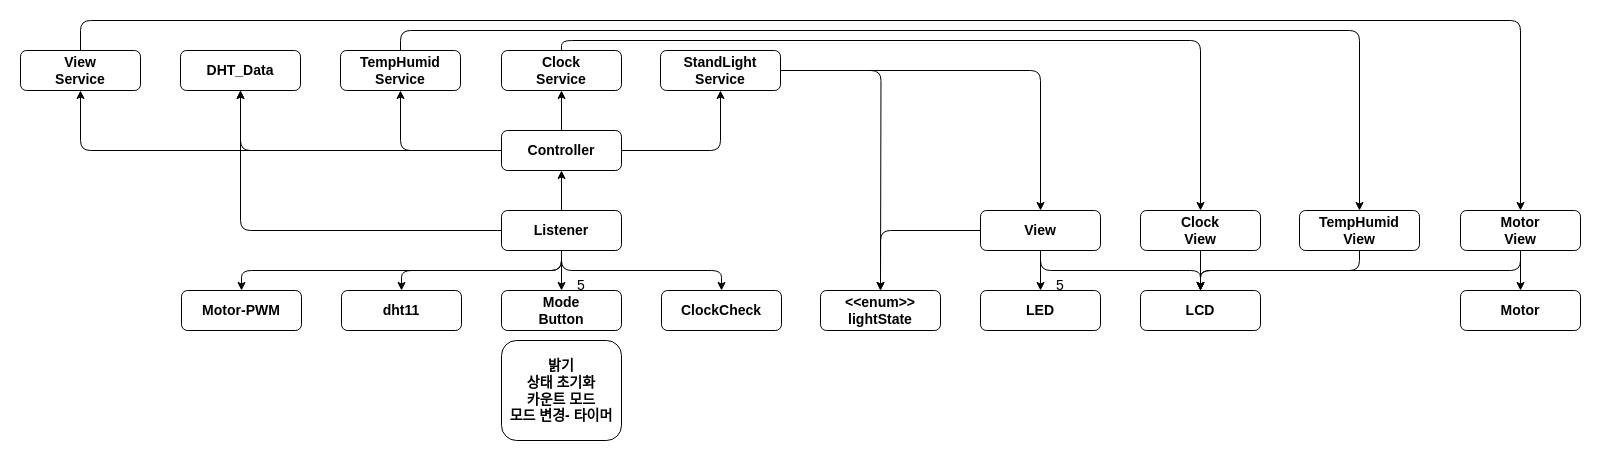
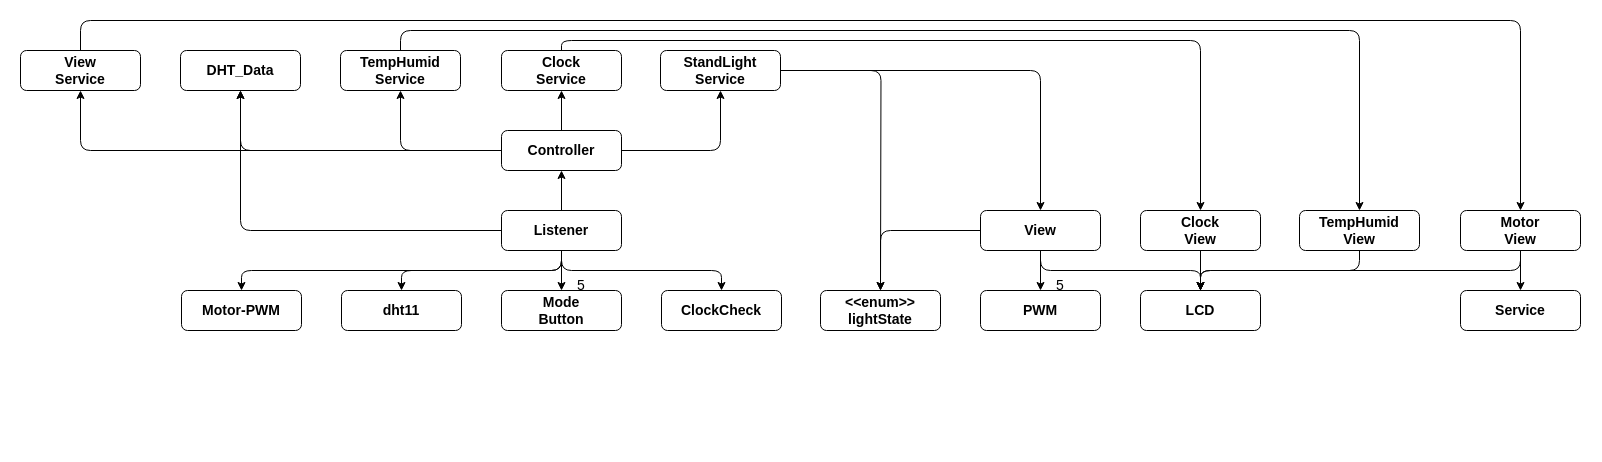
- <mxCell id="23" value="&lt;b&gt;&lt;font style=&quot;font-size: 14px&quot;&gt;LED&lt;/font&gt;&lt;/b&gt;" style="rounded=1;whiteSpace=wrap;html=1;" vertex="1" parent="1"><mxGeometry x="980" y="290" width="120" height="40" as="geometry" /></mxCell>
+ <mxCell id="23" value="&lt;b&gt;&lt;font style=&quot;font-size: 14px&quot;&gt;PWM&lt;/font&gt;&lt;/b&gt;" style="rounded=1;whiteSpace=wrap;html=1;" vertex="1" parent="1"><mxGeometry x="980" y="290" width="120" height="40" as="geometry" /></mxCell>
- <mxCell id="46" value="&lt;b&gt;&lt;font style=&quot;font-size: 14px&quot;&gt;Motor&lt;/font&gt;&lt;/b&gt;" style="rounded=1;whiteSpace=wrap;html=1;" vertex="1" parent="1"><mxGeometry x="1460" y="290" width="120" height="40" as="geometry" /></mxCell>
+ <mxCell id="46" value="&lt;b&gt;&lt;font style=&quot;font-size: 14px&quot;&gt;Service&lt;/font&gt;&lt;/b&gt;" style="rounded=1;whiteSpace=wrap;html=1;" vertex="1" parent="1"><mxGeometry x="1460" y="290" width="120" height="40" as="geometry" /></mxCell>
- <mxCell id="40" value="&lt;span style=&quot;font-size: 14px;&quot;&gt;&lt;b&gt;밝기&lt;br&gt;상태 초기화&lt;br&gt;카운트 모드&lt;br&gt;모드 변경- 타이머&lt;br&gt;&lt;/b&gt;&lt;/span&gt;" style="rounded=1;whiteSpace=wrap;html=1;" vertex="1" parent="1"><mxGeometry x="501" y="340" width="120" height="100" as="geometry" /></mxCell>
